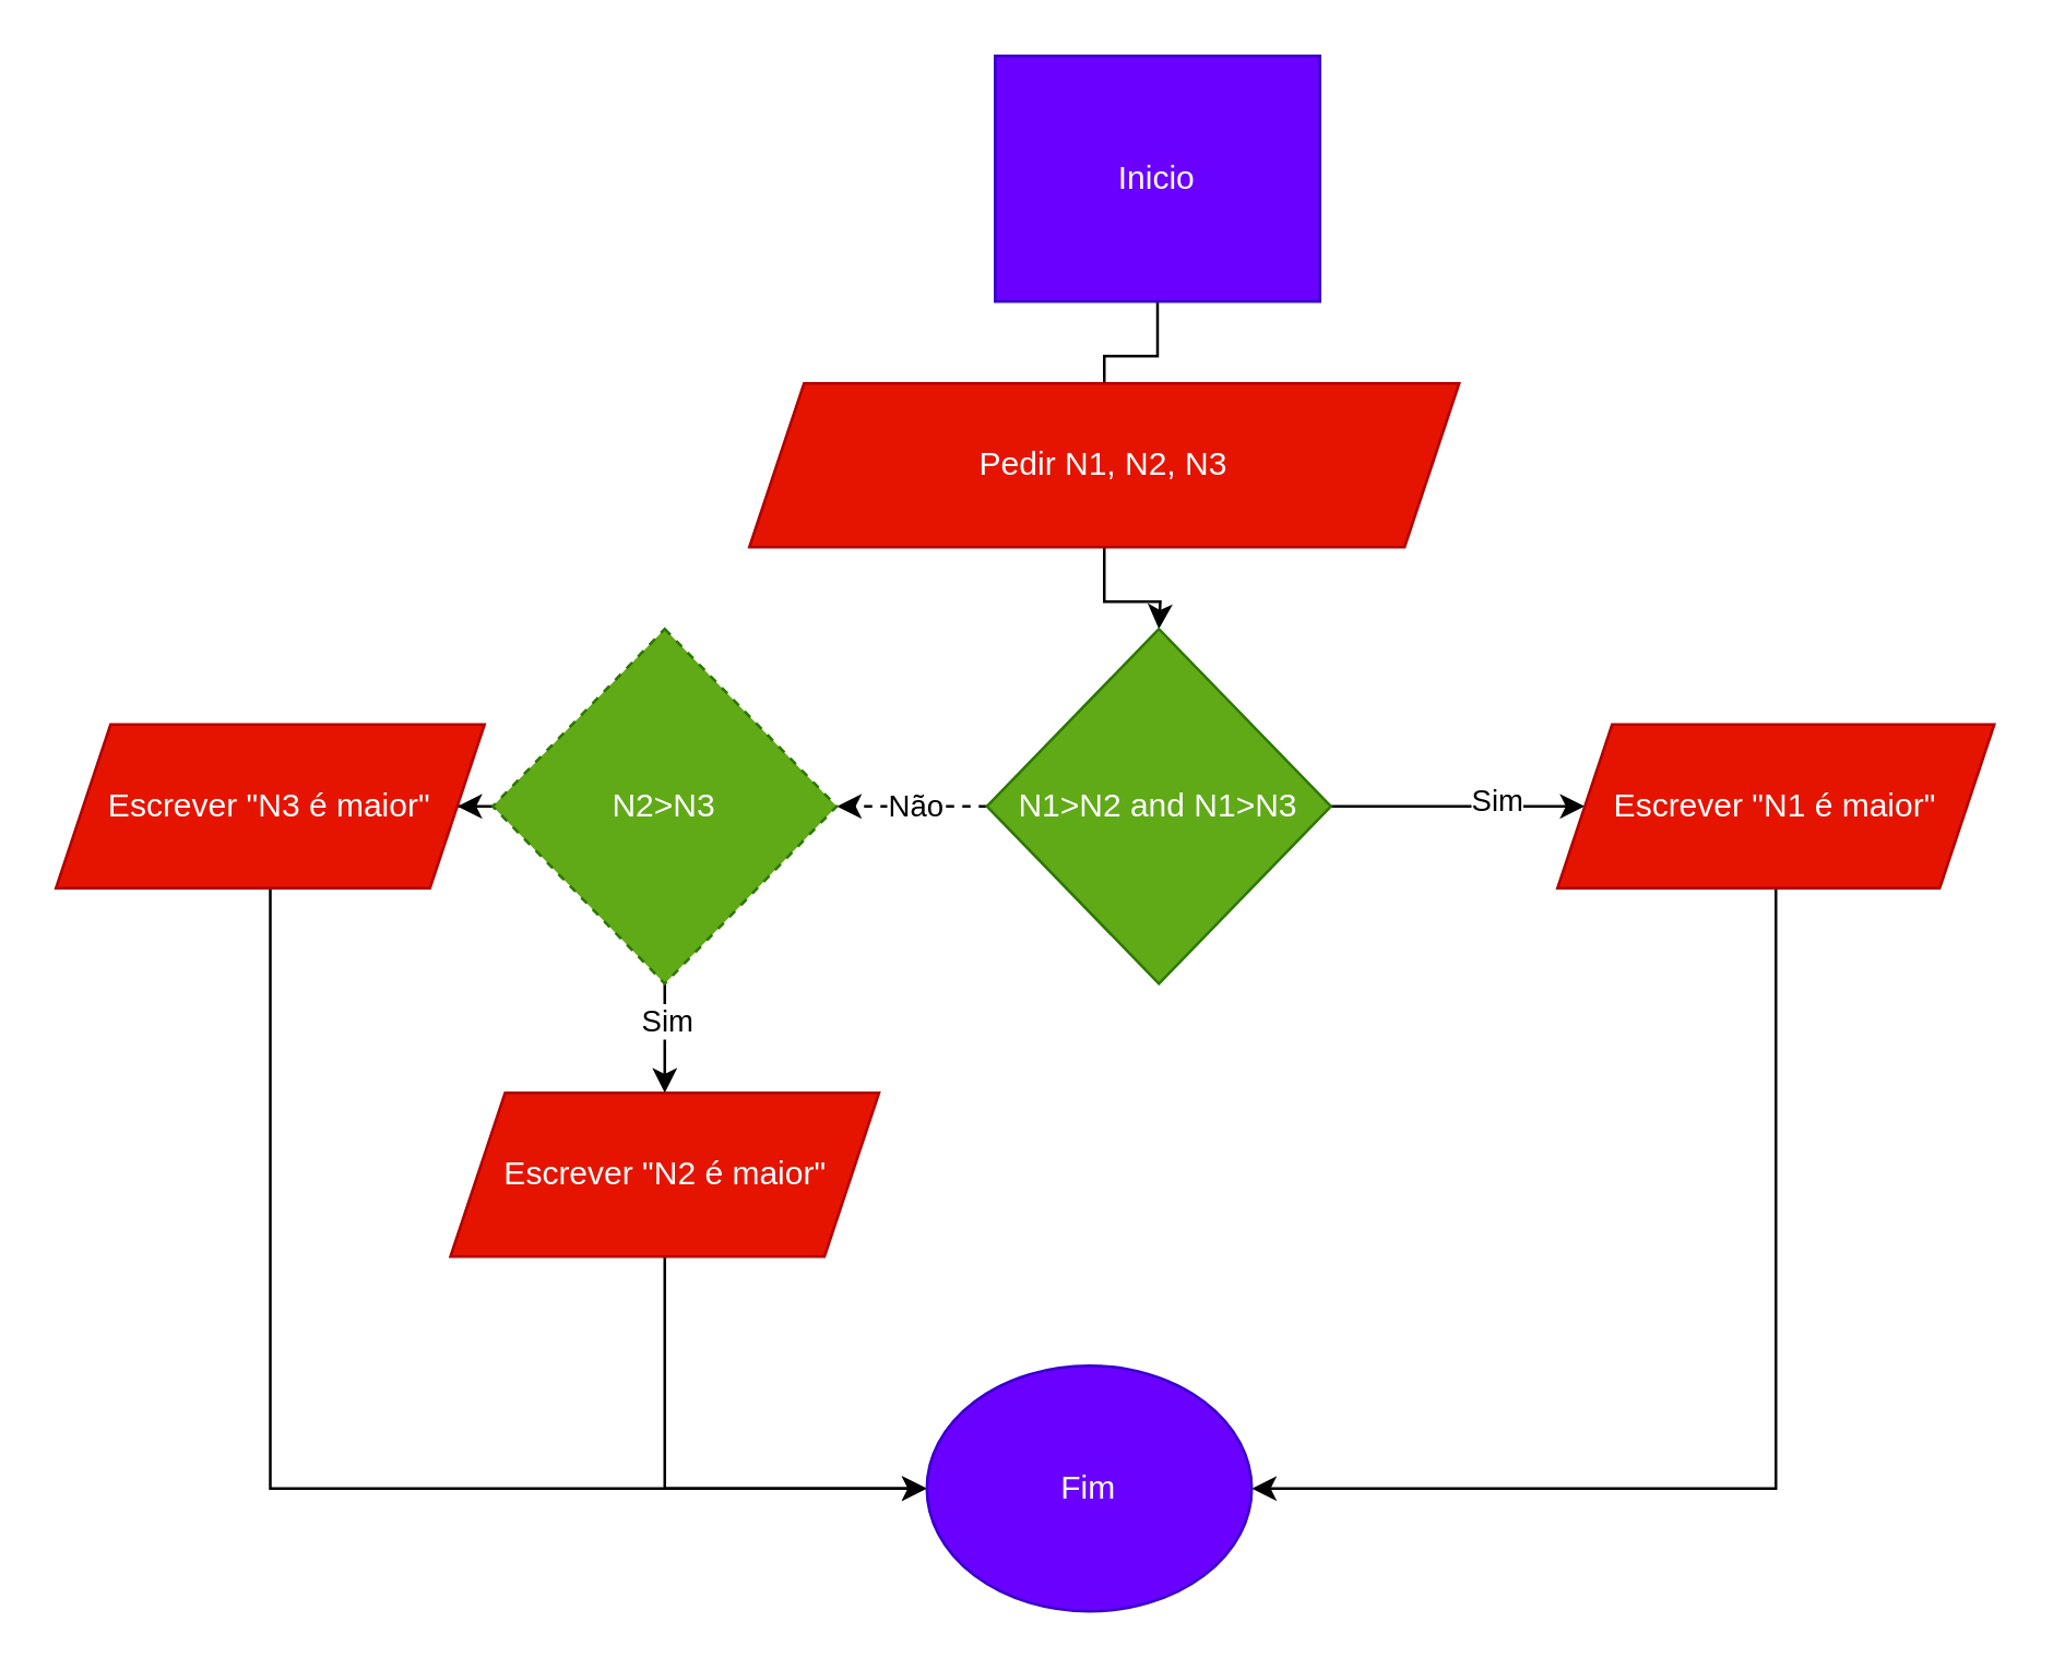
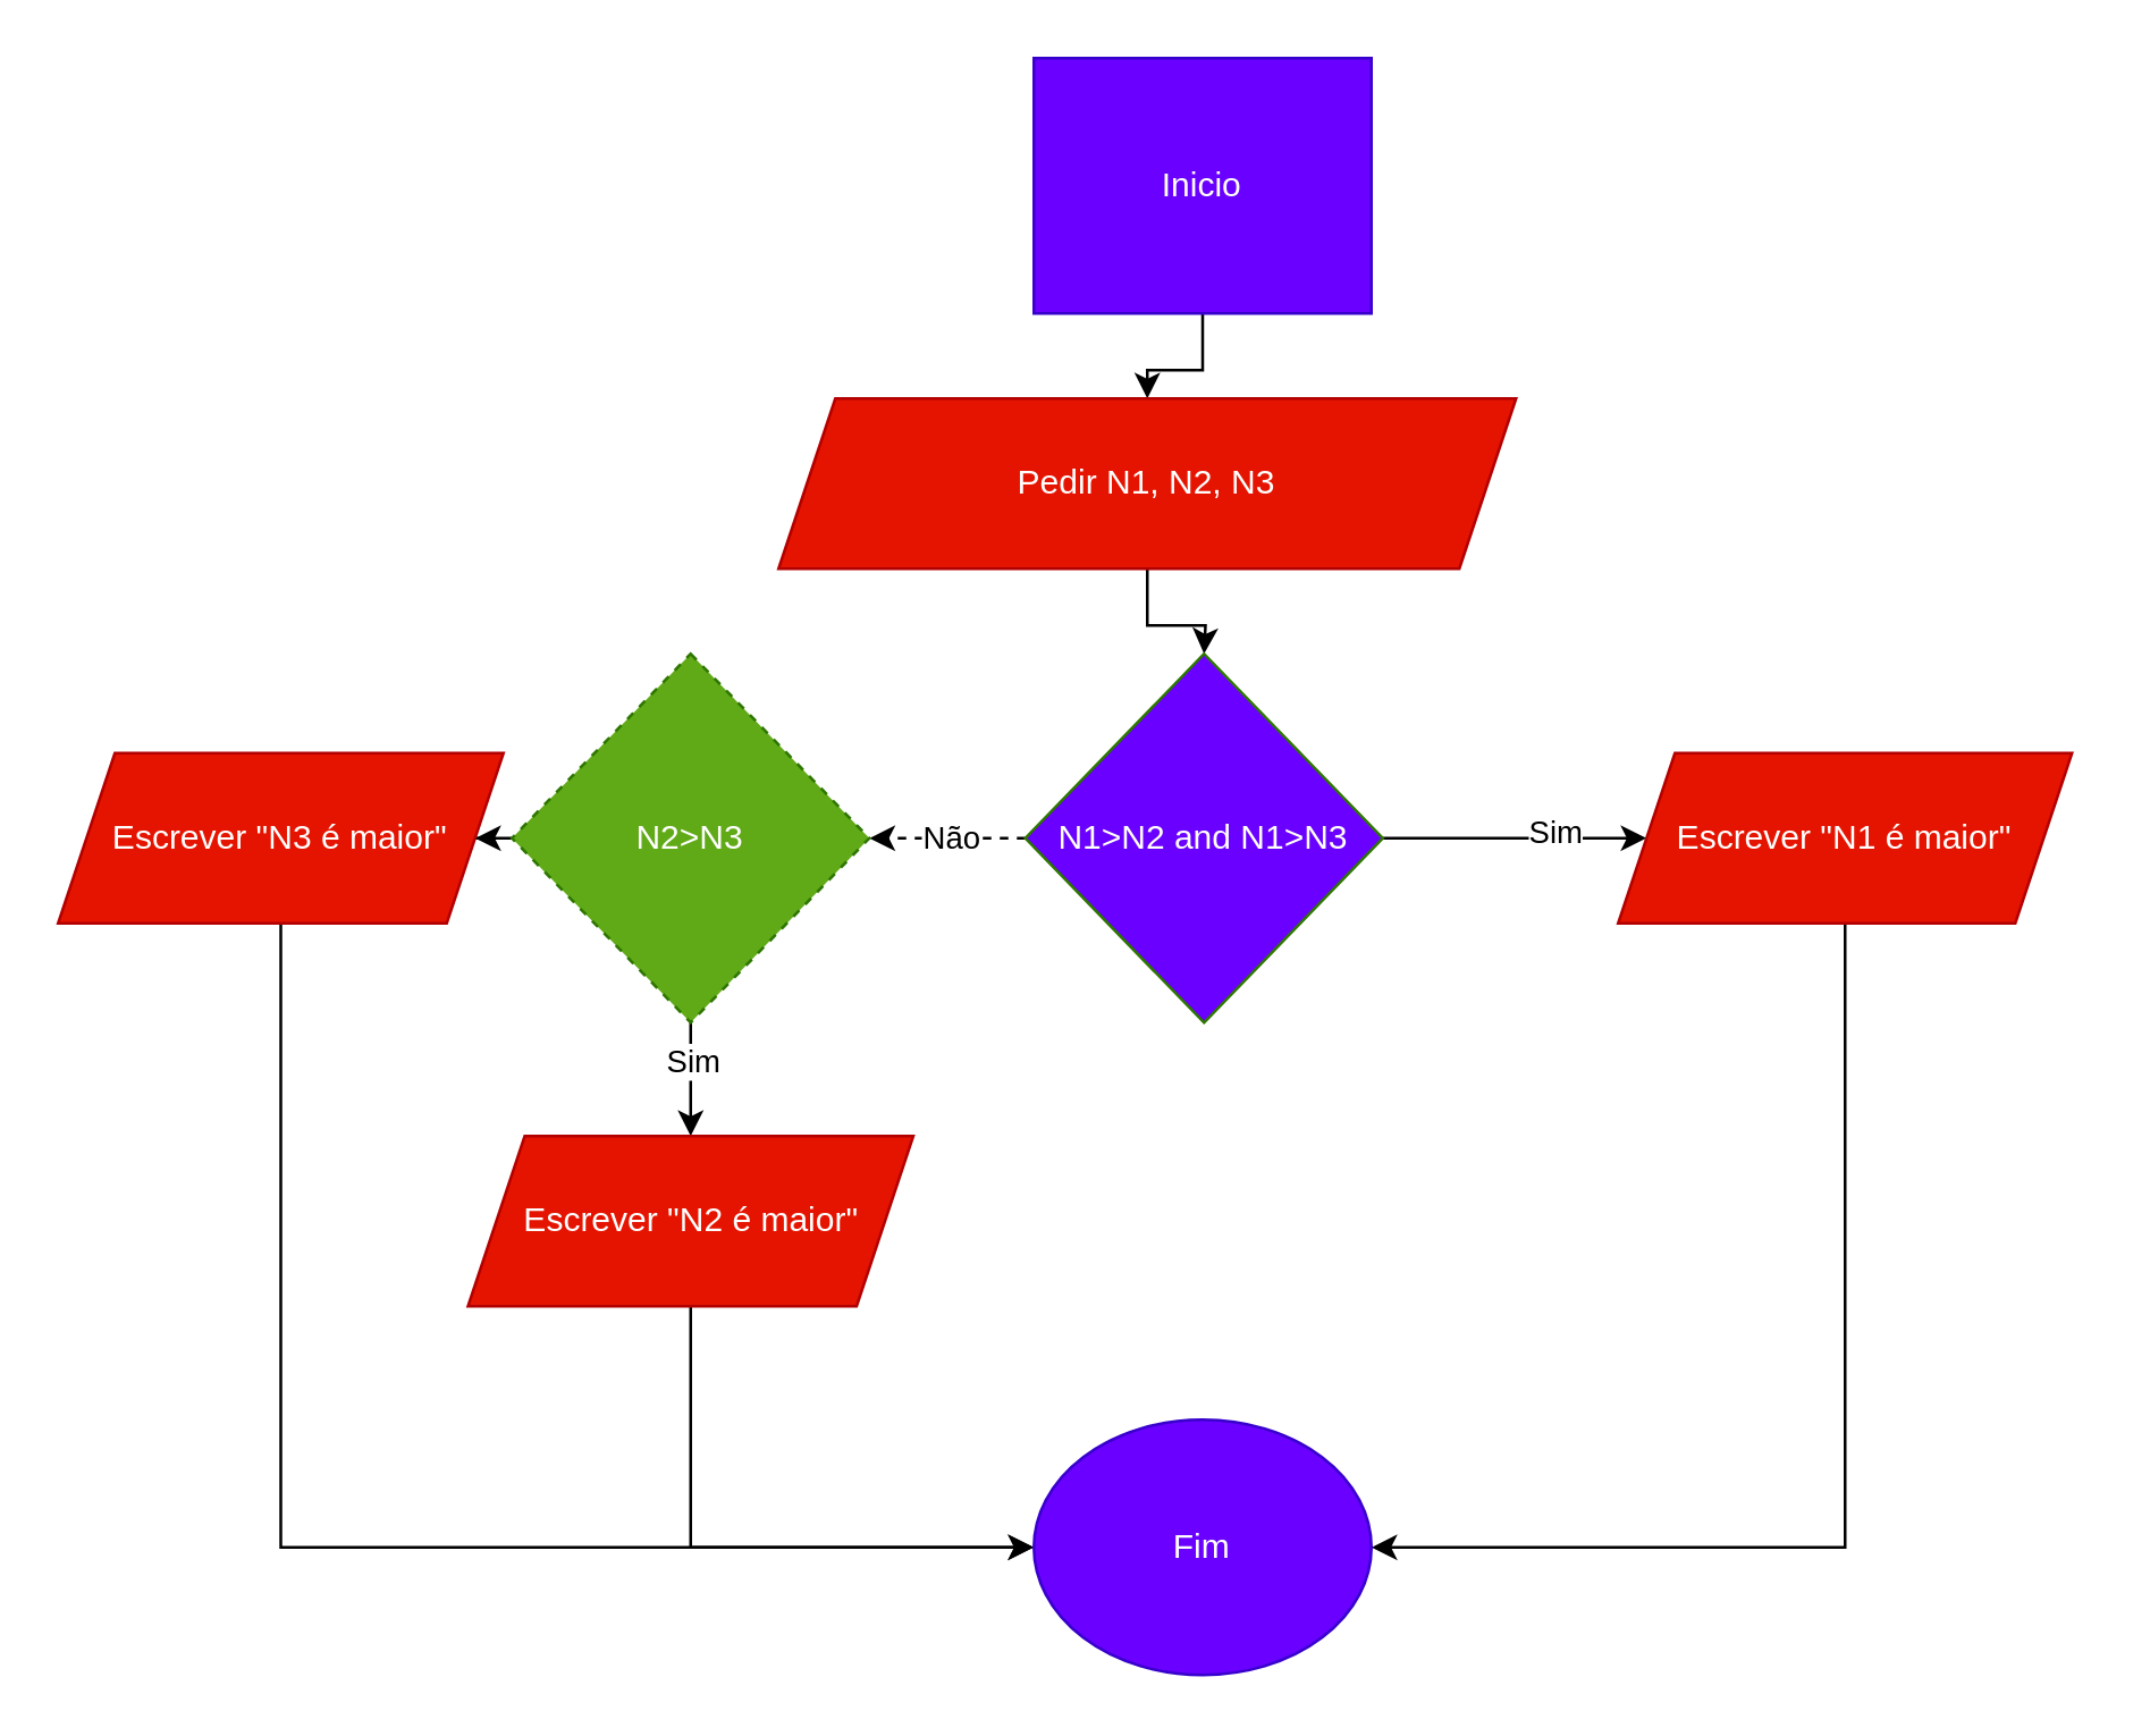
- <mxCell id="2" value="" style="edgeStyle=orthogonalEdgeStyle;rounded=0;orthogonalLoop=1;jettySize=auto;html=1;endArrow=none;" parent="1" source="3" target="5" edge="1"><mxGeometry relative="1" as="geometry" /></mxCell>
+ <mxCell id="2" value="" style="edgeStyle=orthogonalEdgeStyle;rounded=0;orthogonalLoop=1;jettySize=auto;html=1;" parent="1" source="3" target="5" edge="1"><mxGeometry relative="1" as="geometry" /></mxCell>
- <mxCell id="10" value="N1&amp;gt;N2 and N1&amp;gt;N3" style="rhombus;whiteSpace=wrap;html=1;fillColor=#60a917;fontColor=#ffffff;strokeColor=#2D7600;" vertex="1" parent="1"><mxGeometry x="361" y="230" width="126" height="130" as="geometry" /></mxCell>
+ <mxCell id="10" value="N1&amp;gt;N2 and N1&amp;gt;N3" style="rhombus;whiteSpace=wrap;html=1;fillColor=#6a00ff;fontColor=#ffffff;strokeColor=#2D7600;" vertex="1" parent="1"><mxGeometry x="361" y="230" width="126" height="130" as="geometry" /></mxCell>
- <mxCell id="21" value="Fim" style="ellipse;whiteSpace=wrap;html=1;fillColor=#6a00ff;strokeColor=#3700CC;fontColor=#ffffff;" vertex="1" parent="1"><mxGeometry x="339" y="500" width="119" height="90" as="geometry" /></mxCell>
+ <mxCell id="21" value="Fim" style="ellipse;whiteSpace=wrap;html=1;fillColor=#6a00ff;strokeColor=#3700CC;fontColor=#ffffff;" vertex="1" parent="1"><mxGeometry x="364" y="500" width="119" height="90" as="geometry" /></mxCell>
